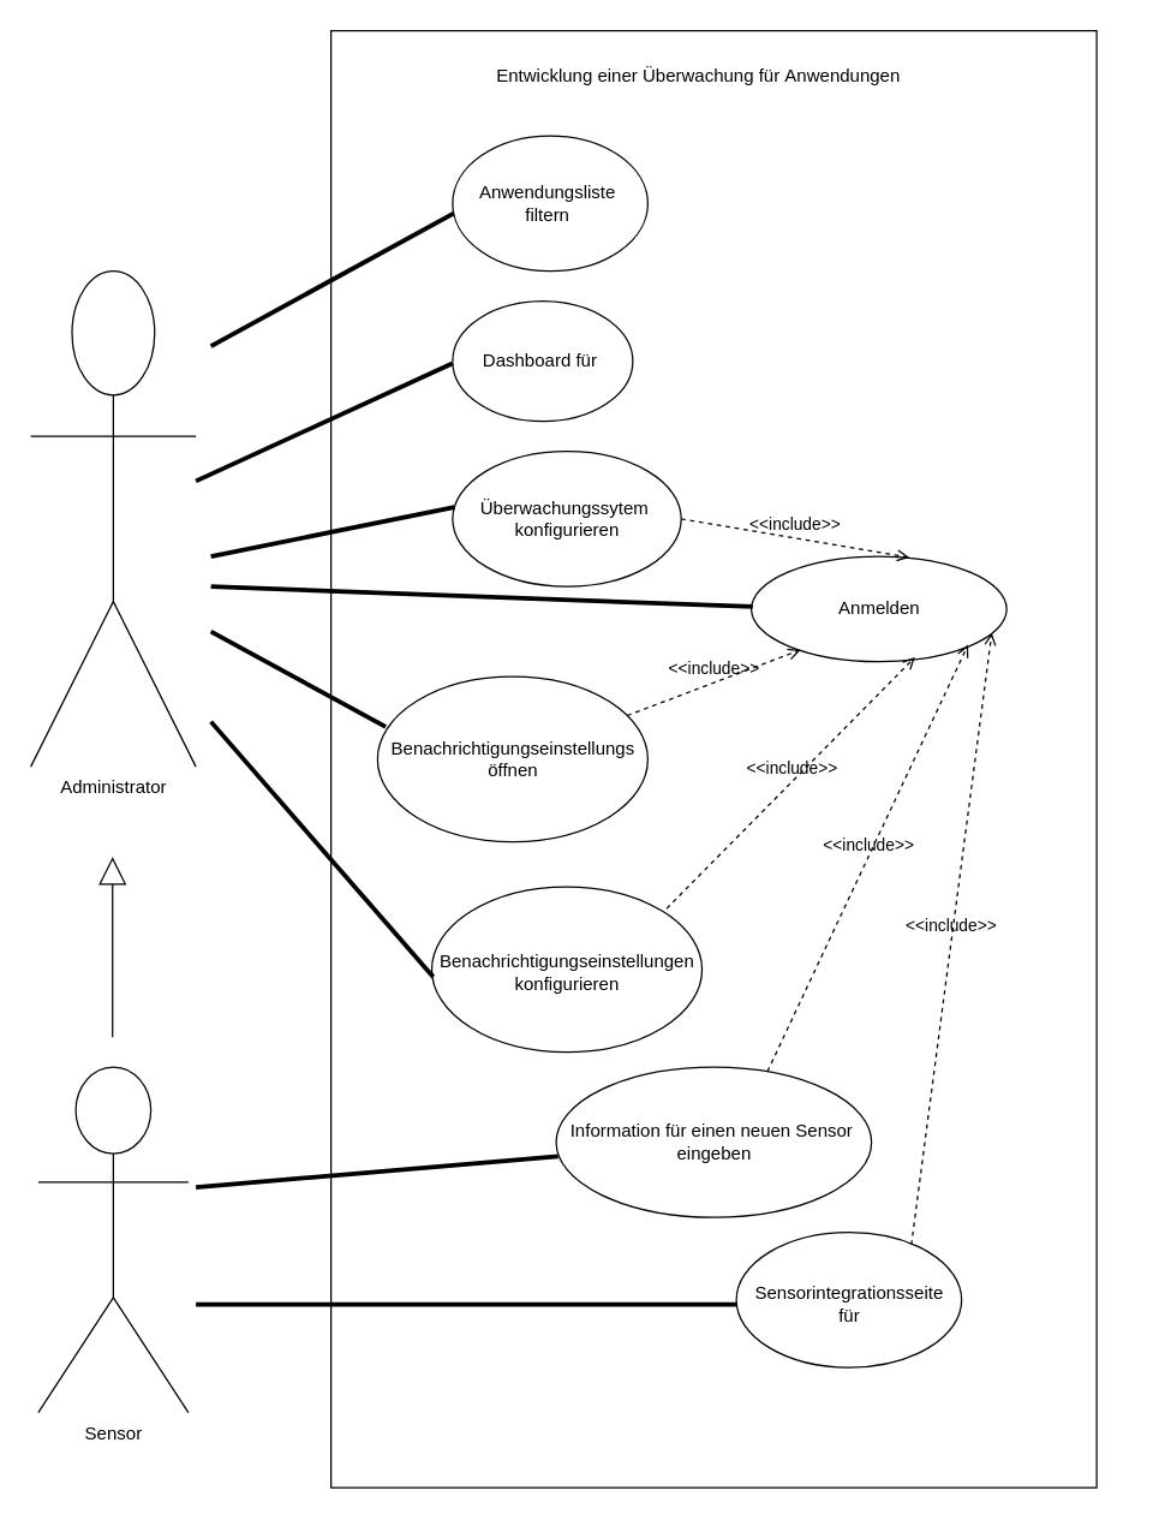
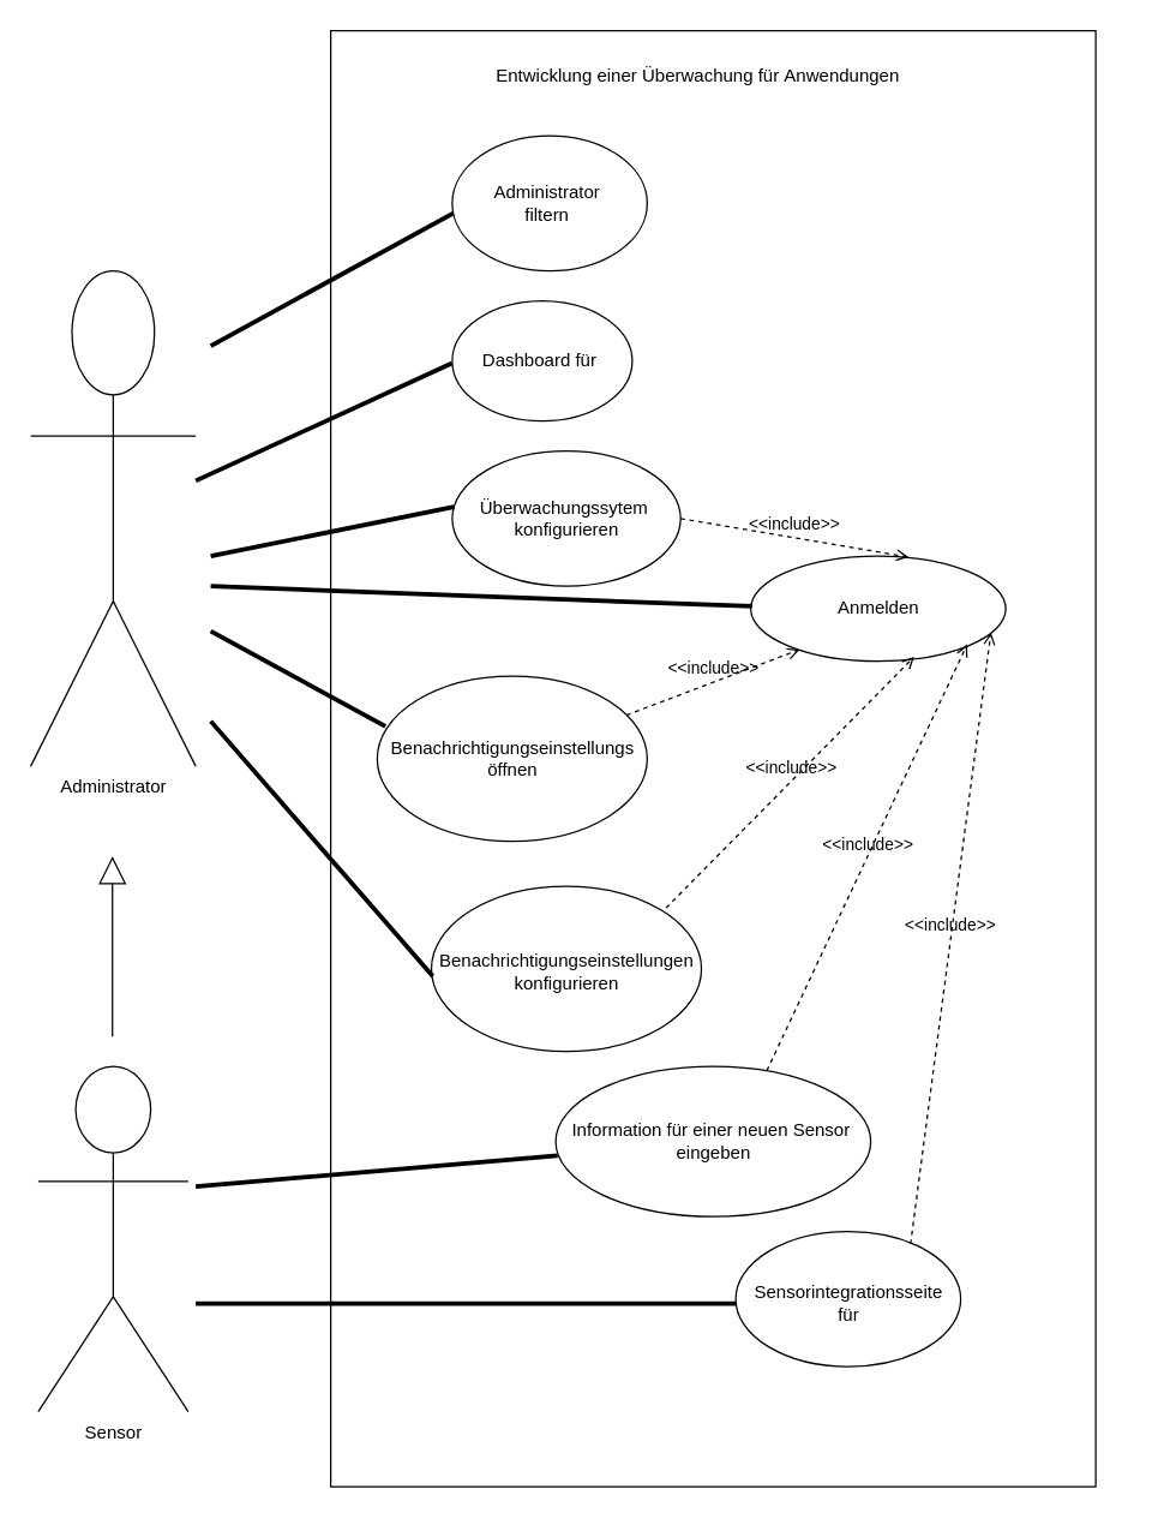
- <mxCell id="11" value="Anwendungsliste&lt;br&gt;filtern" style="html=1;strokeColor=none;fillColor=none;align=center;verticalAlign=middle;rotatable=0;" parent="10" vertex="1"><mxGeometry x="-1.85" y="30" width="130" height="30" as="geometry" /></mxCell>
+ <mxCell id="11" value="Administrator&lt;br&gt;filtern" style="html=1;strokeColor=none;fillColor=none;align=center;verticalAlign=middle;rotatable=0;" parent="10" vertex="1"><mxGeometry x="-1.85" y="30" width="130" height="30" as="geometry" /></mxCell>
- <mxCell id="21" value="Information für einen neuen Sensor&amp;nbsp;&lt;br&gt;eingeben" style="html=1;strokeColor=none;fillColor=none;align=center;verticalAlign=middle;rotatable=0;" parent="20" vertex="1"><mxGeometry y="25.86" width="210" height="48.276" as="geometry" /></mxCell>
+ <mxCell id="21" value="Information für einer neuen Sensor&amp;nbsp;&lt;br&gt;eingeben" style="html=1;strokeColor=none;fillColor=none;align=center;verticalAlign=middle;rotatable=0;" parent="20" vertex="1"><mxGeometry y="25.86" width="210" height="48.276" as="geometry" /></mxCell>
